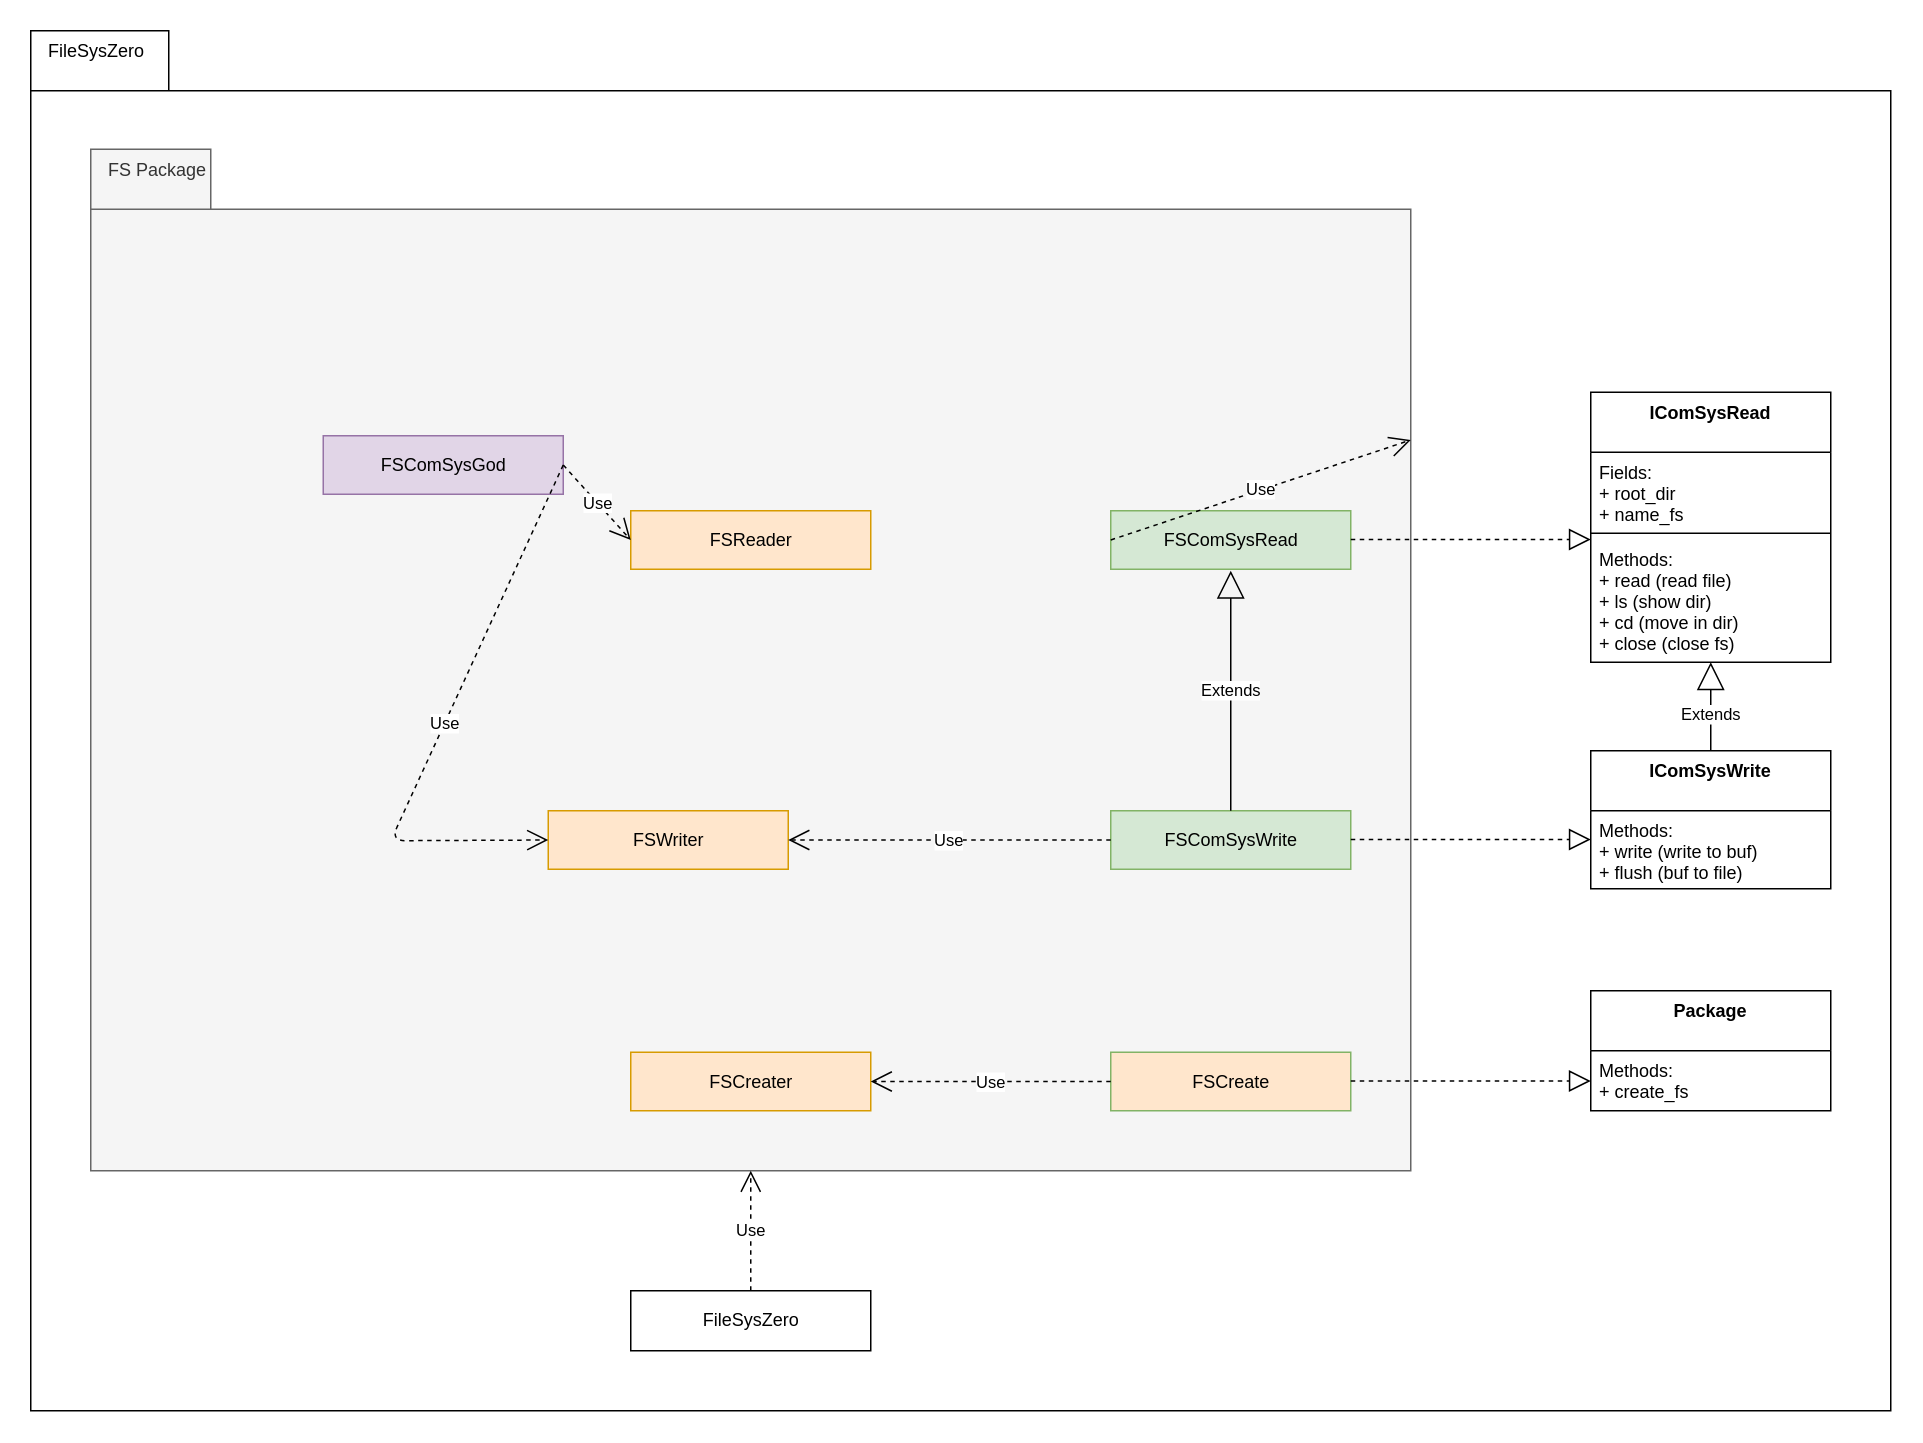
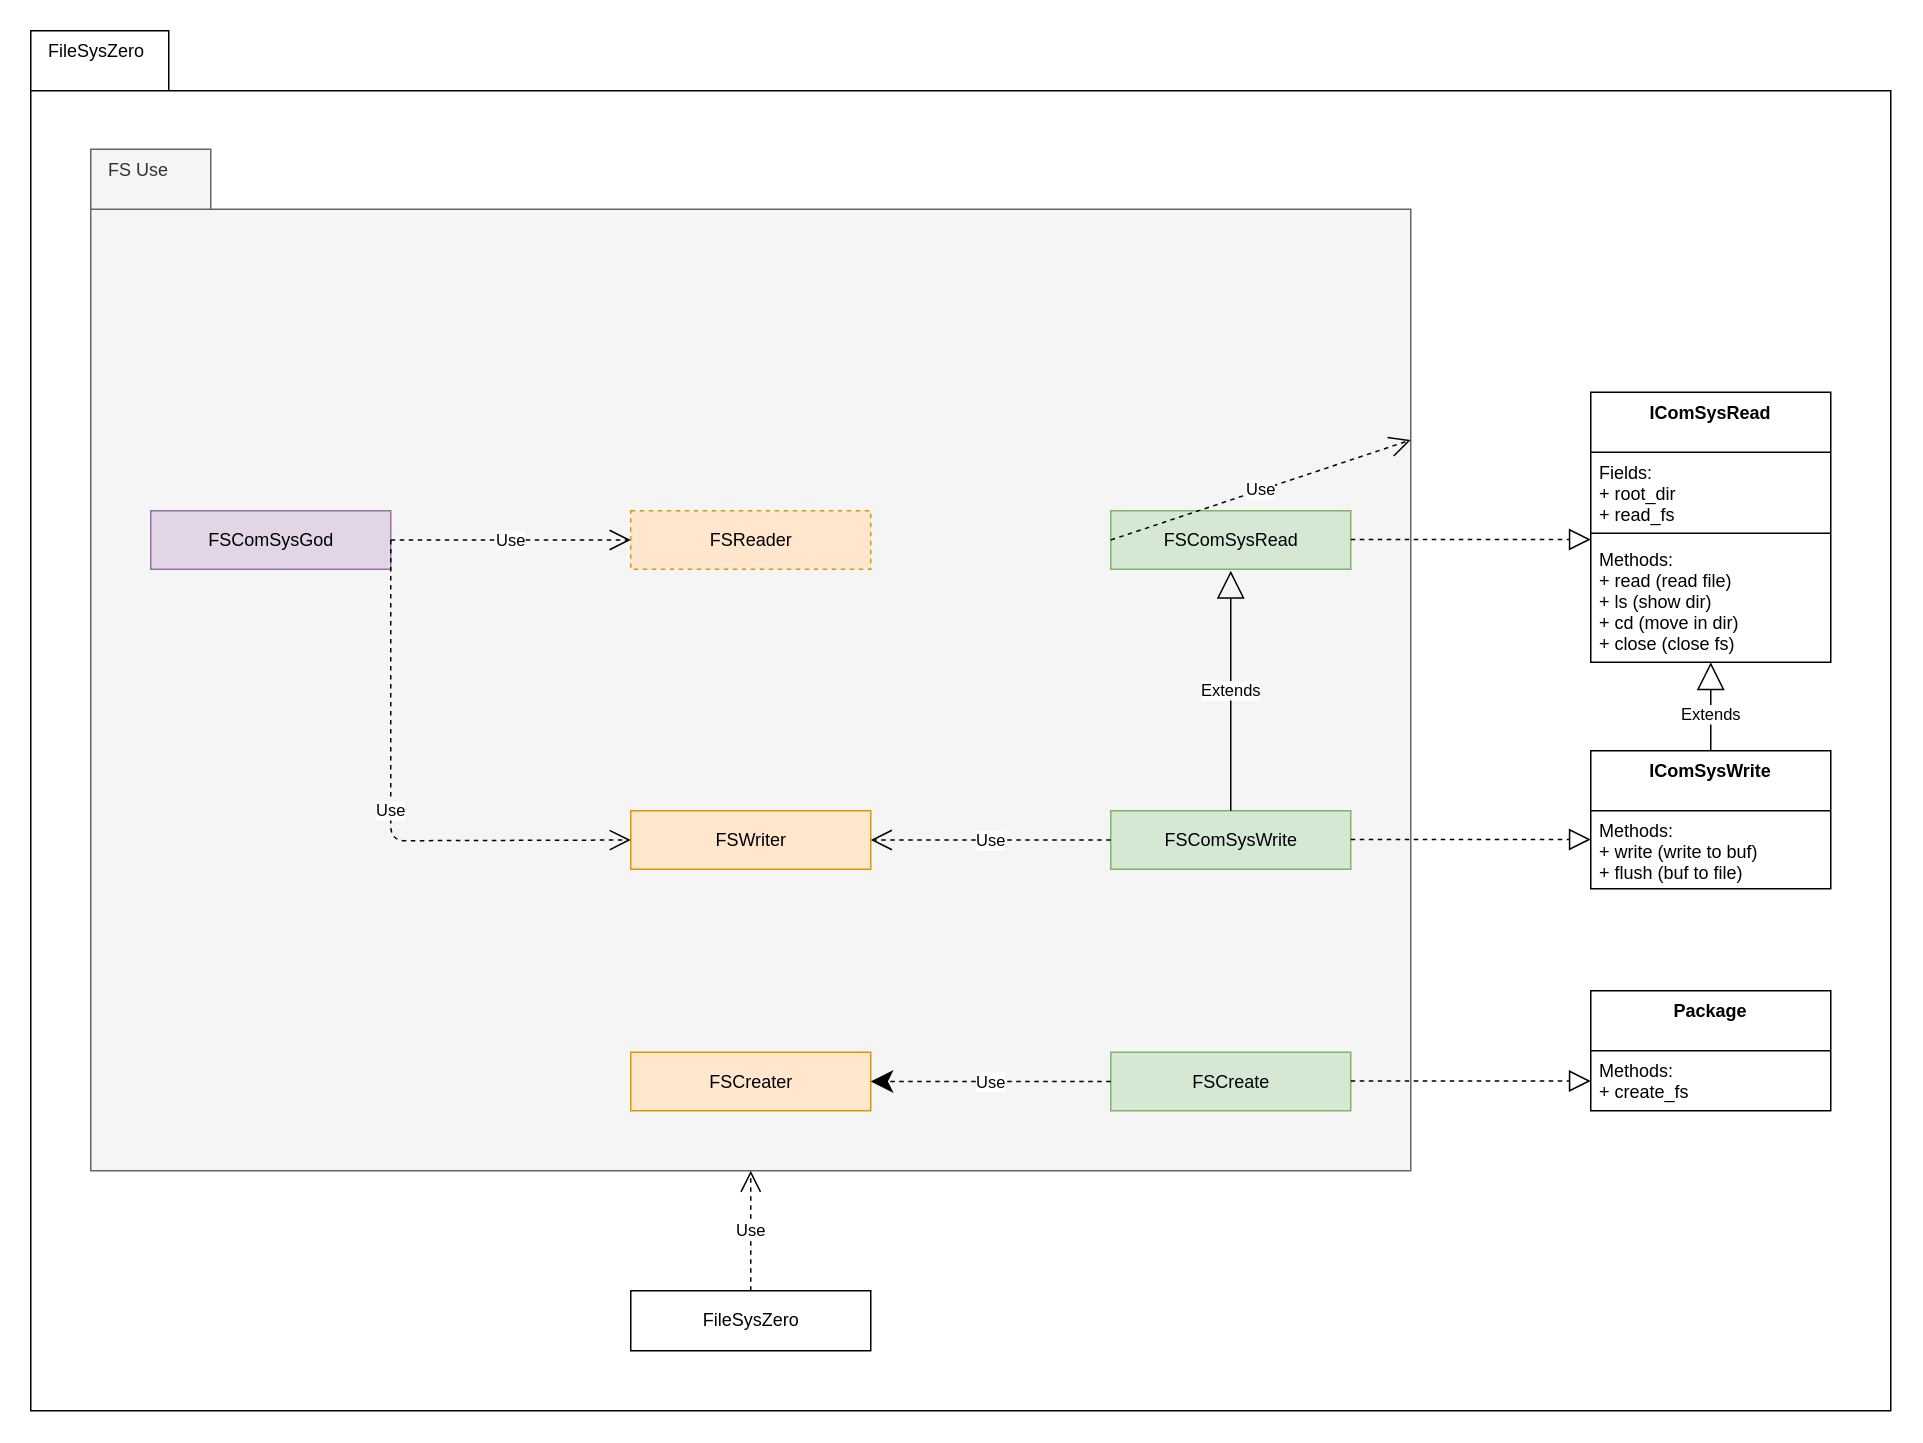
- <mxCell id="3" value="FS Package" style="shape=folder;html=1;tabWidth=80;tabHeight=40;tabPosition=left;align=left;verticalAlign=top;spacingLeft=10;whiteSpace=wrap;fillColor=#f5f5f5;strokeColor=#666666;fontColor=#333333;" vertex="1" parent="1"><mxGeometry x="60" y="99" width="880" height="681" as="geometry" /></mxCell>
+ <mxCell id="3" value="FS Use" style="shape=folder;html=1;tabWidth=80;tabHeight=40;tabPosition=left;align=left;verticalAlign=top;spacingLeft=10;whiteSpace=wrap;fillColor=#f5f5f5;strokeColor=#666666;fontColor=#333333;" vertex="1" parent="1"><mxGeometry x="60" y="99" width="880" height="681" as="geometry" /></mxCell>
- <mxCell id="26" value="FSComSysGod" style="html=1;fillColor=#e1d5e7;strokeColor=#9673a6;" vertex="1" parent="1"><mxGeometry x="215" y="290" width="160" height="39" as="geometry" /></mxCell>
+ <mxCell id="26" value="FSComSysGod" style="html=1;fillColor=#e1d5e7;strokeColor=#9673a6;" vertex="1" parent="1"><mxGeometry x="100" y="340" width="160" height="39" as="geometry" /></mxCell>
- <mxCell id="5" value="Fields:&#10;+ root_dir&#10;+ name_fs" style="text;strokeColor=none;fillColor=none;align=left;verticalAlign=top;spacingLeft=4;spacingRight=4;overflow=hidden;rotatable=0;points=[[0,0.5],[1,0.5]];portConstraint=eastwest;" vertex="1" parent="4"><mxGeometry y="40" width="160" height="50" as="geometry" /></mxCell>
+ <mxCell id="5" value="Fields:&#10;+ root_dir&#10;+ read_fs" style="text;strokeColor=none;fillColor=none;align=left;verticalAlign=top;spacingLeft=4;spacingRight=4;overflow=hidden;rotatable=0;points=[[0,0.5],[1,0.5]];portConstraint=eastwest;" vertex="1" parent="4"><mxGeometry y="40" width="160" height="50" as="geometry" /></mxCell>
- <mxCell id="9" value="FSReader" style="html=1;fillColor=#ffe6cc;strokeColor=#d79b00;" vertex="1" parent="1"><mxGeometry x="420" y="340" width="160" height="39" as="geometry" /></mxCell>
+ <mxCell id="9" value="FSReader" style="html=1;fillColor=#ffe6cc;strokeColor=#d79b00;dashed=1;" vertex="1" parent="1"><mxGeometry x="420" y="340" width="160" height="39" as="geometry" /></mxCell>
- <mxCell id="12" value="FSWriter" style="html=1;fillColor=#ffe6cc;strokeColor=#d79b00;" vertex="1" parent="1"><mxGeometry x="365" y="540" width="160" height="39" as="geometry" /></mxCell>
+ <mxCell id="12" value="FSWriter" style="html=1;fillColor=#ffe6cc;strokeColor=#d79b00;" vertex="1" parent="1"><mxGeometry x="420" y="540" width="160" height="39" as="geometry" /></mxCell>
- <mxCell id="24" value="Use" style="endArrow=open;endSize=12;dashed=1;html=1;exitX=0;exitY=0.5;exitDx=0;exitDy=0;" edge="1" parent="1" source="22" target="23"><mxGeometry width="160" relative="1" as="geometry"><mxPoint x="730" y="590" as="sourcePoint" /><mxPoint x="890" y="590" as="targetPoint" /></mxGeometry></mxCell>
+ <mxCell id="24" value="Use" style="endArrow=classic;endSize=12;dashed=1;html=1;exitX=0;exitY=0.5;exitDx=0;exitDy=0;" edge="1" parent="1" source="22" target="23"><mxGeometry width="160" relative="1" as="geometry"><mxPoint x="730" y="590" as="sourcePoint" /><mxPoint x="890" y="590" as="targetPoint" /></mxGeometry></mxCell>
- <mxCell id="22" value="FSCreate" style="html=1;fillColor=#ffe6cc;strokeColor=#82b366;" vertex="1" parent="1"><mxGeometry x="740" y="701" width="160" height="39" as="geometry" /></mxCell>
+ <mxCell id="22" value="FSCreate" style="html=1;fillColor=#d5e8d4;strokeColor=#82b366;" vertex="1" parent="1"><mxGeometry x="740" y="701" width="160" height="39" as="geometry" /></mxCell>
